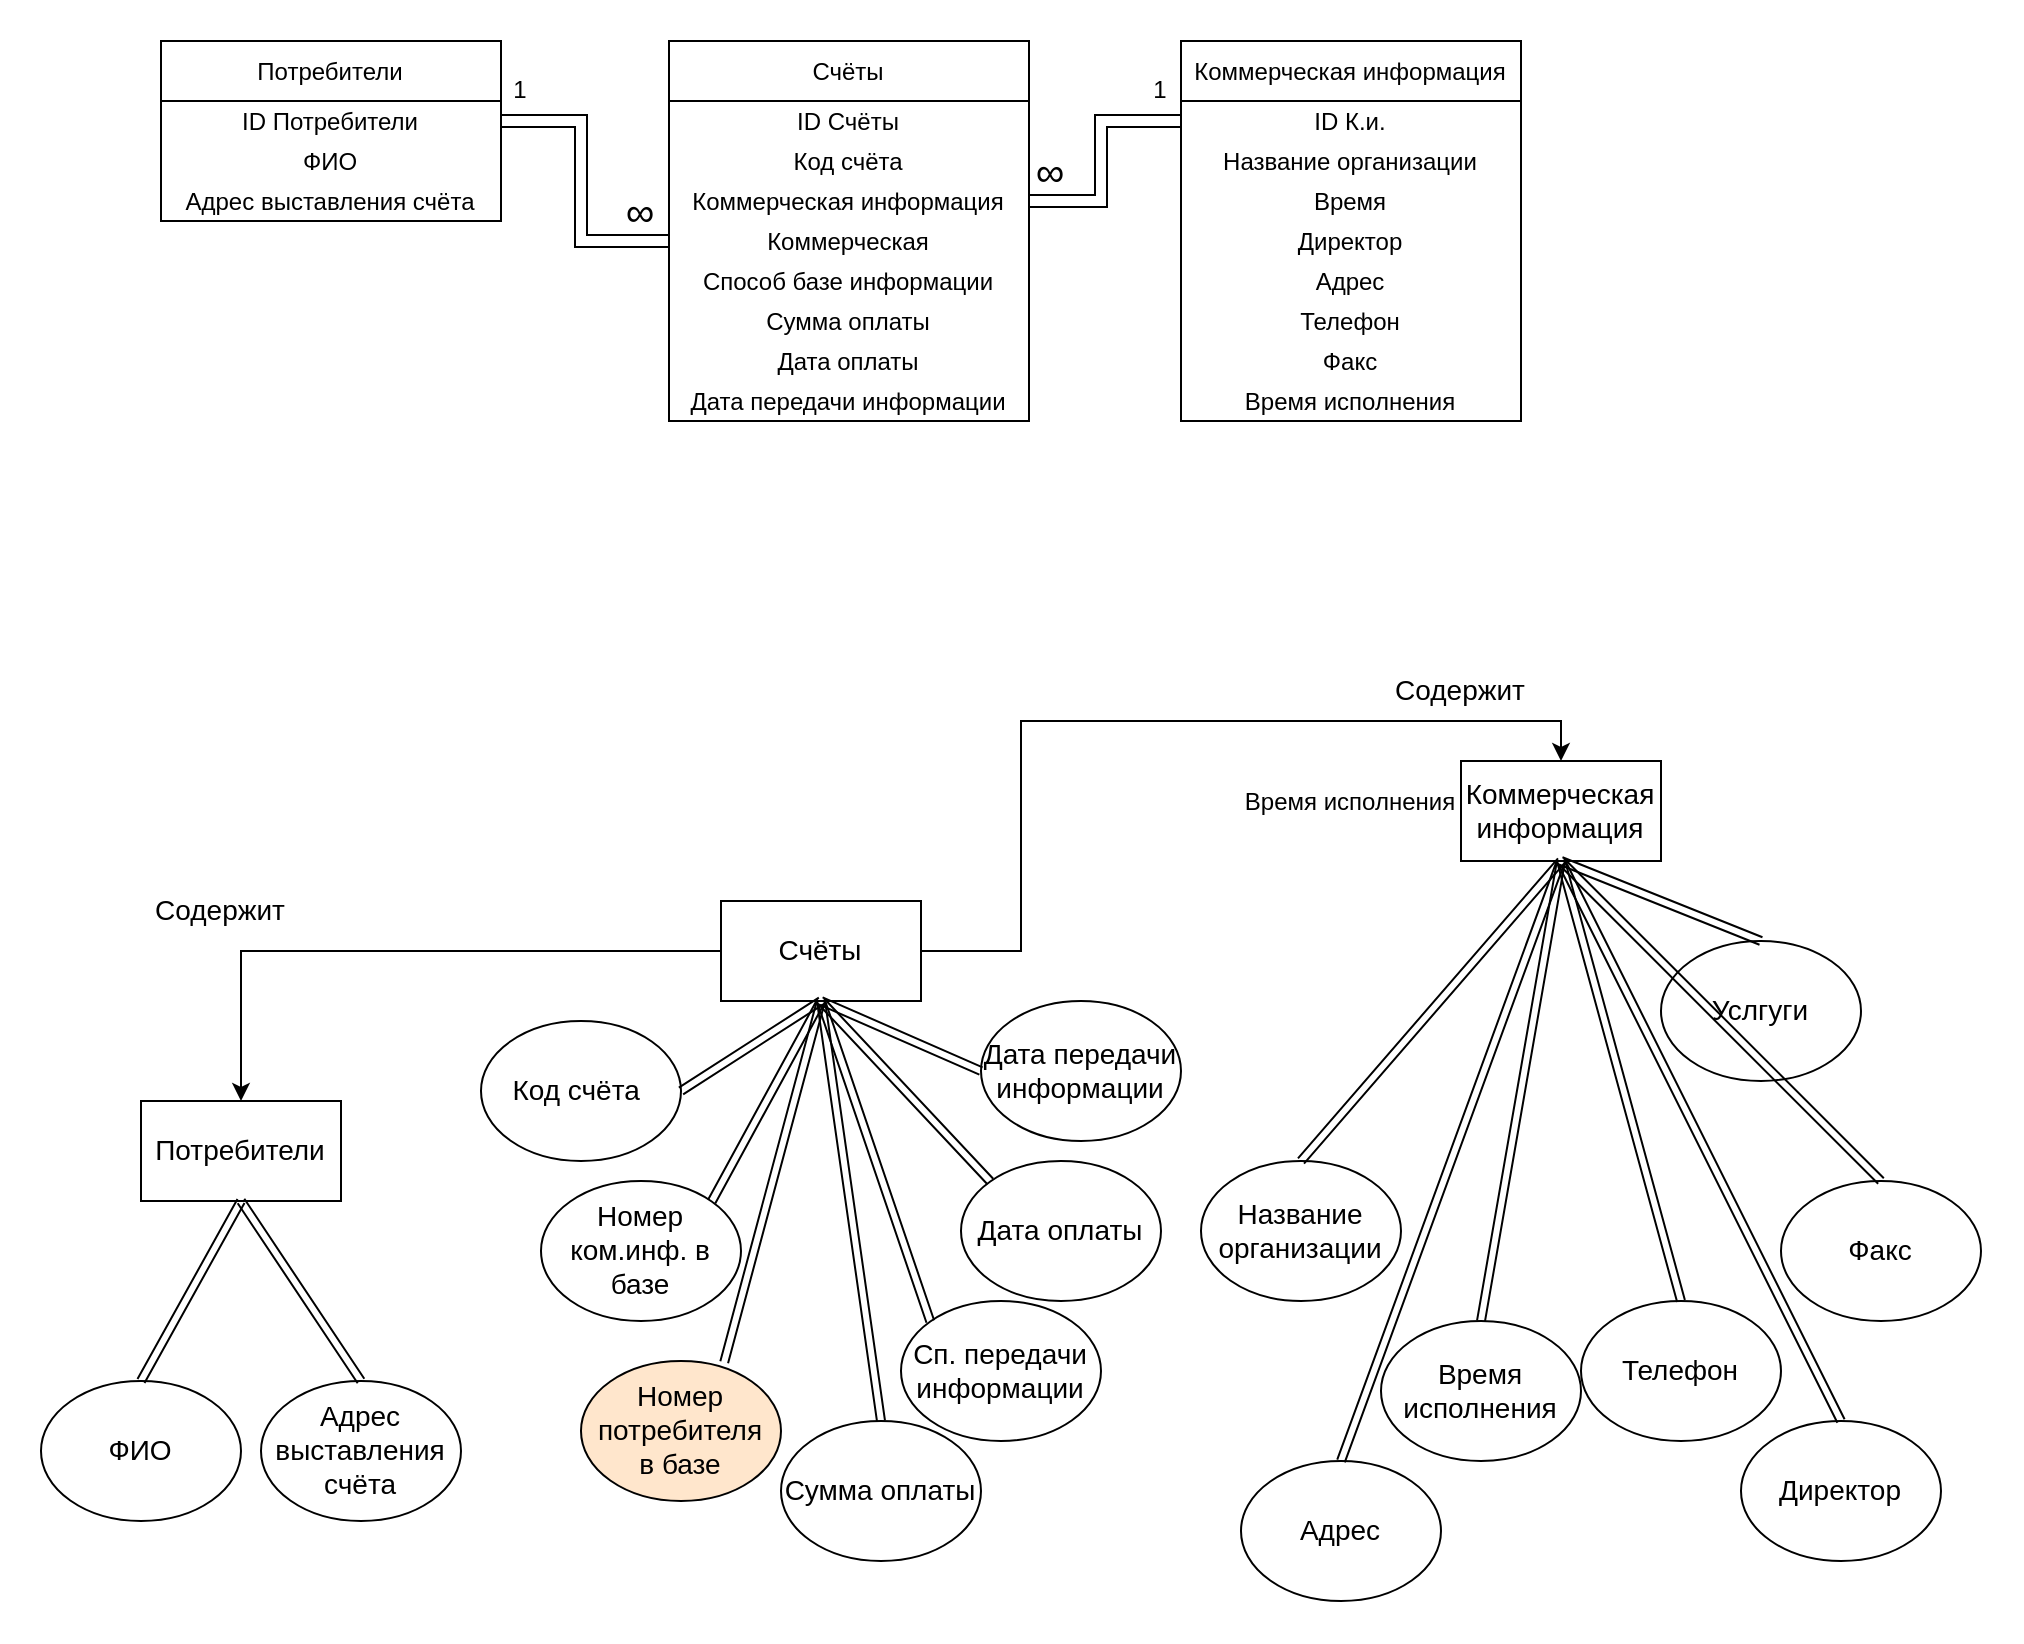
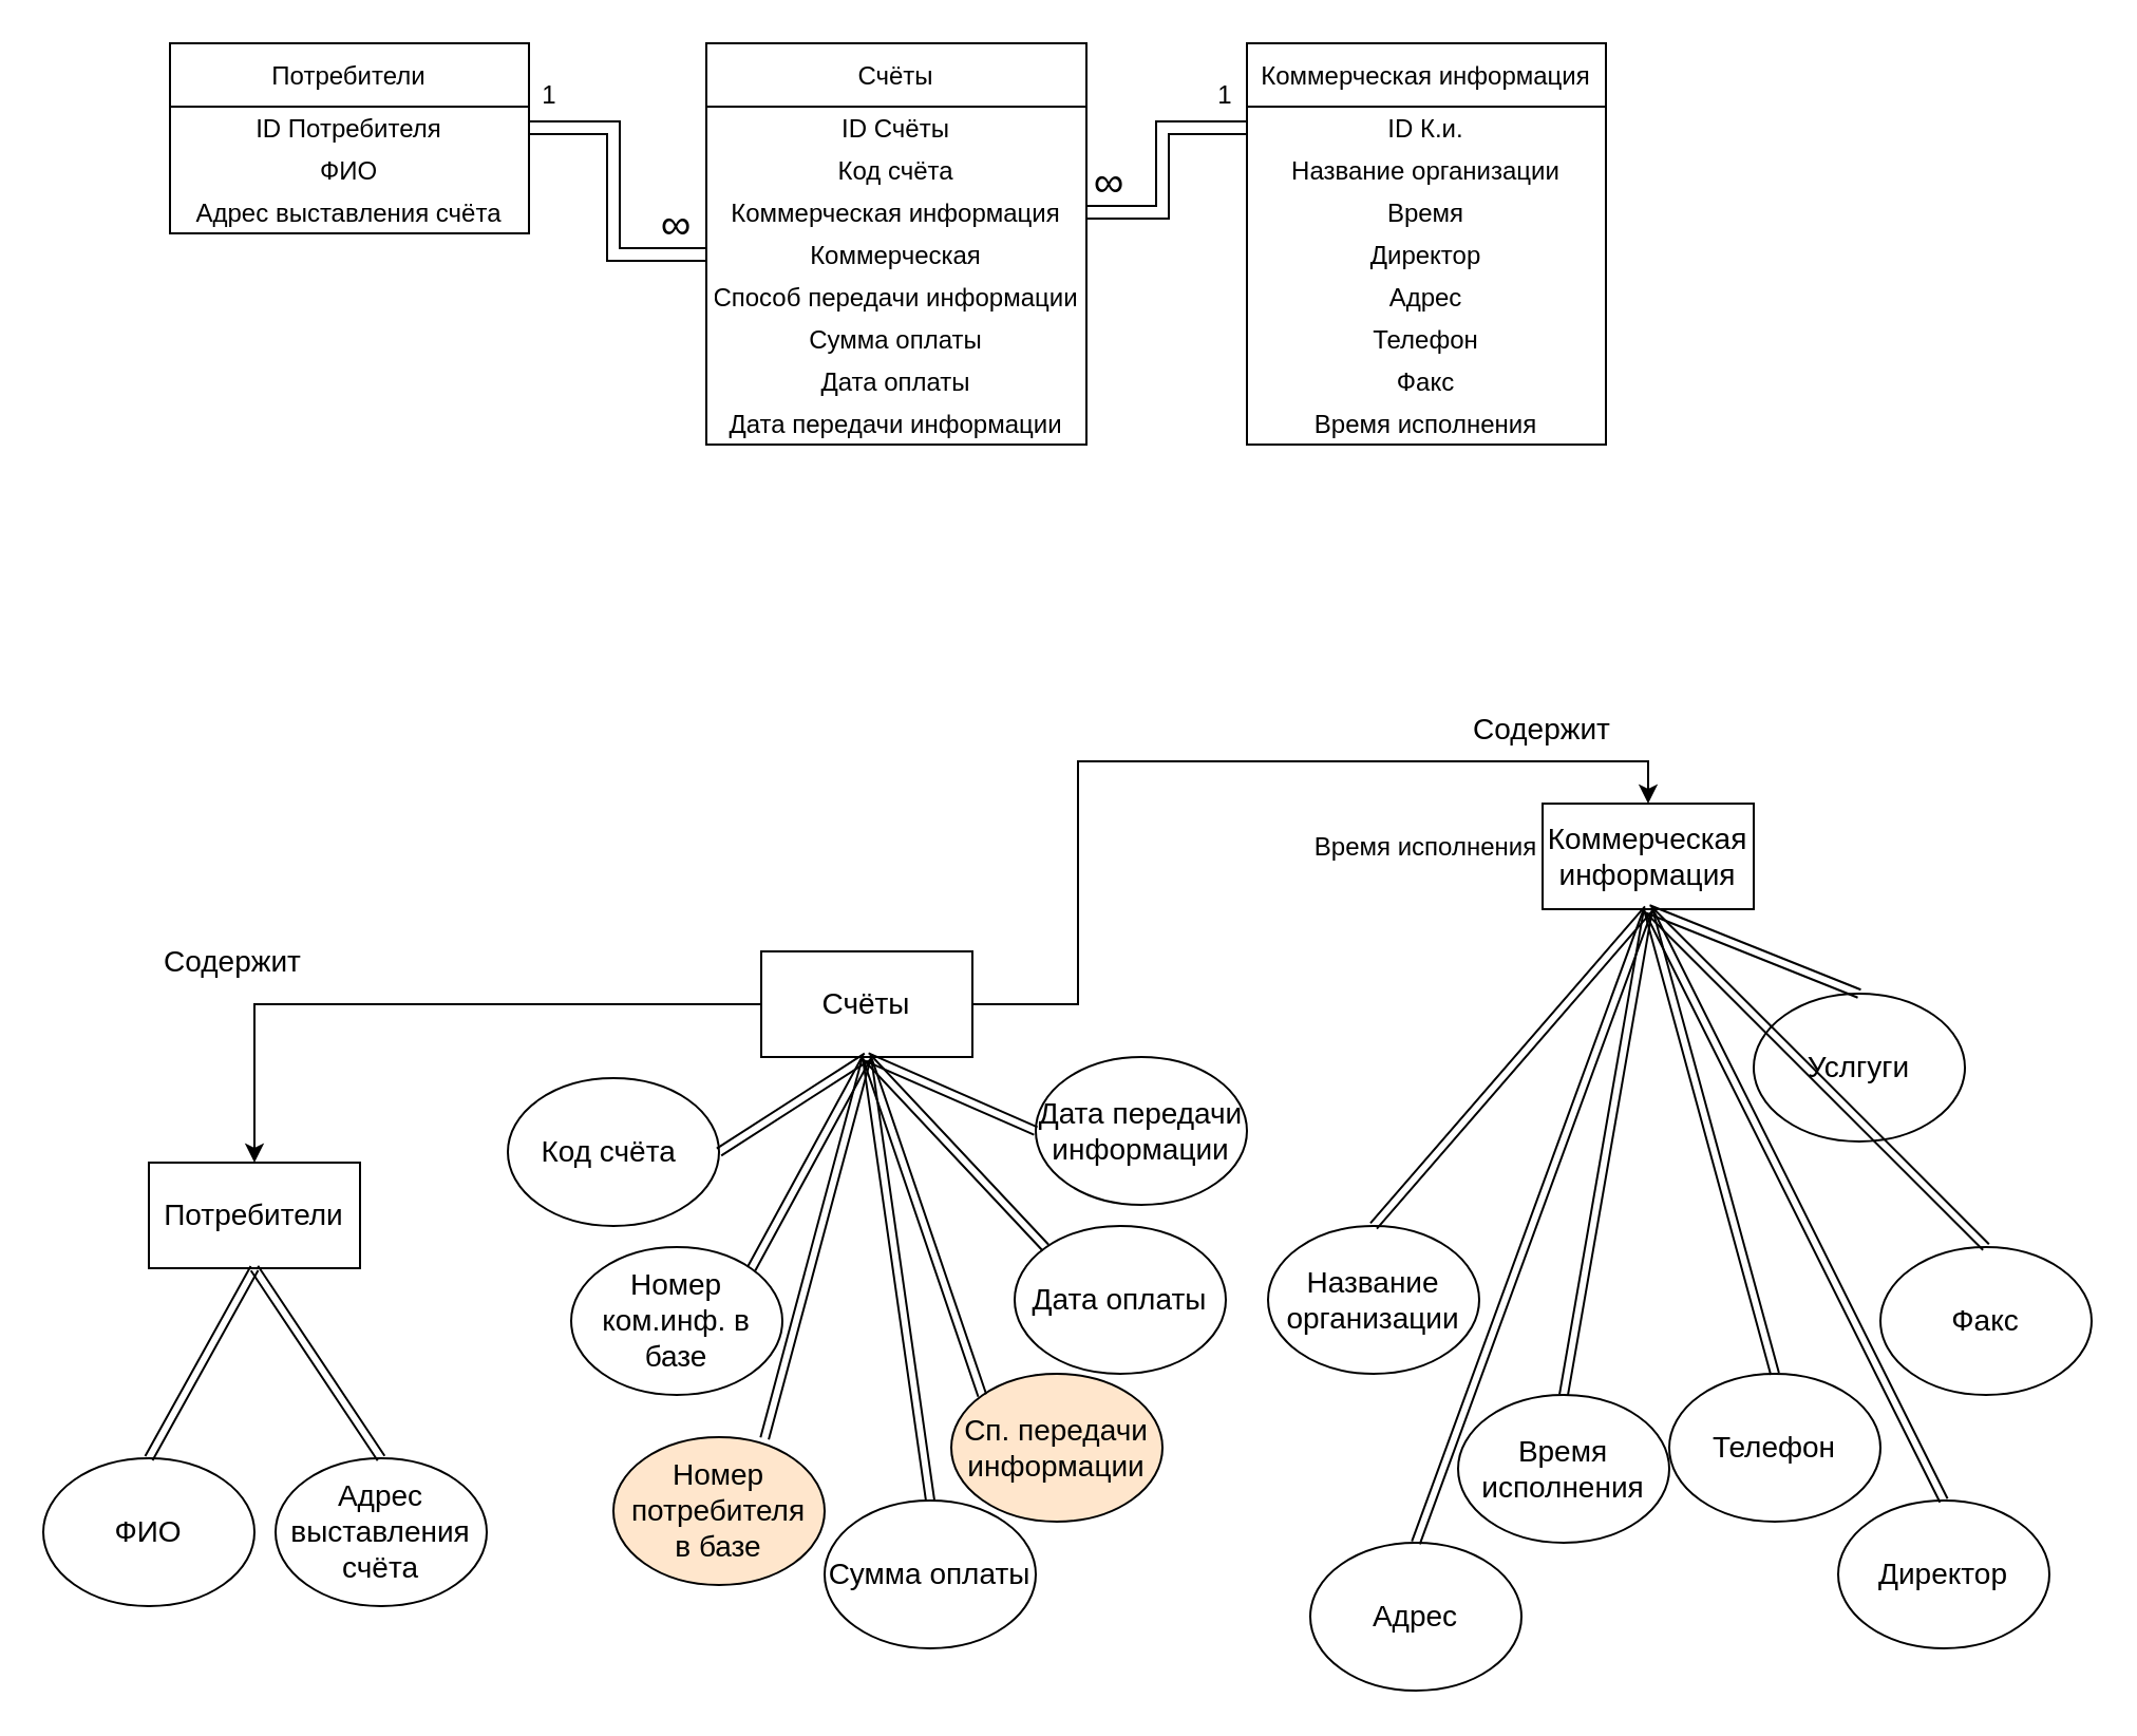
- <mxCell id="21" value="ID Потребители" style="text;strokeColor=none;fillColor=none;align=center;verticalAlign=middle;spacingLeft=4;spacingRight=4;overflow=hidden;points=[[0,0.5],[1,0.5]];portConstraint=eastwest;rotatable=0;fillStyle=dots;" vertex="1" parent="20"><mxGeometry y="30" width="170" height="20" as="geometry" /></mxCell>
+ <mxCell id="21" value="ID Потребителя" style="text;strokeColor=none;fillColor=none;align=center;verticalAlign=middle;spacingLeft=4;spacingRight=4;overflow=hidden;points=[[0,0.5],[1,0.5]];portConstraint=eastwest;rotatable=0;fillStyle=dots;" vertex="1" parent="20"><mxGeometry y="30" width="170" height="20" as="geometry" /></mxCell>
- <mxCell id="7" value="Способ базе информации" style="text;strokeColor=none;fillColor=none;align=center;verticalAlign=middle;spacingLeft=4;spacingRight=4;overflow=hidden;points=[[0,0.5],[1,0.5]];portConstraint=eastwest;rotatable=0;fillStyle=dots;" vertex="1" parent="2"><mxGeometry y="110" width="180" height="20" as="geometry" /></mxCell>
+ <mxCell id="7" value="Способ передачи информации" style="text;strokeColor=none;fillColor=none;align=center;verticalAlign=middle;spacingLeft=4;spacingRight=4;overflow=hidden;points=[[0,0.5],[1,0.5]];portConstraint=eastwest;rotatable=0;fillStyle=dots;" vertex="1" parent="2"><mxGeometry y="110" width="180" height="20" as="geometry" /></mxCell>
- <mxCell id="40" value="Сп. передачи информации" style="ellipse;whiteSpace=wrap;html=1;fillStyle=auto;fontSize=14;" vertex="1" parent="1"><mxGeometry x="450" y="650" width="100" height="70" as="geometry" /></mxCell>
+ <mxCell id="40" value="Сп. передачи информации" style="ellipse;whiteSpace=wrap;html=1;fillStyle=auto;fontSize=14;fillColor=#ffe6cc;" vertex="1" parent="1"><mxGeometry x="450" y="650" width="100" height="70" as="geometry" /></mxCell>
